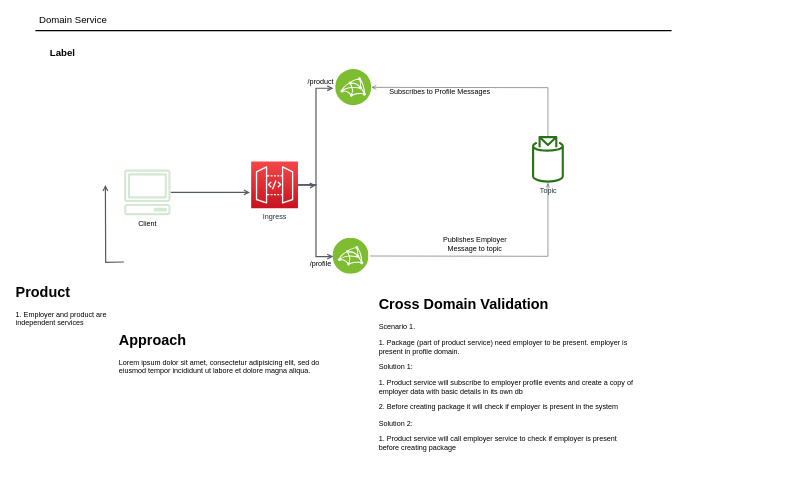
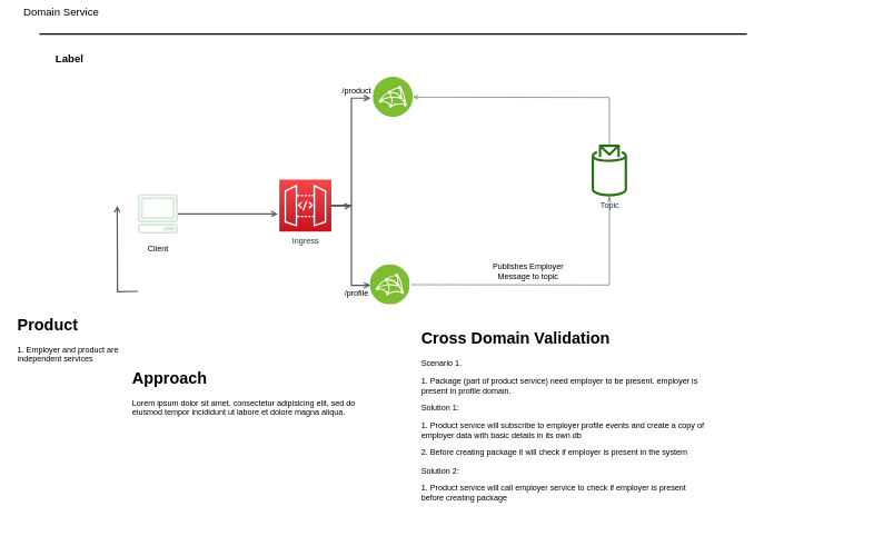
- <mxCell id="3" value="Domain Service" style="text;html=1;resizable=0;points=[];autosize=1;align=left;verticalAlign=top;spacingTop=-4;fontSize=16" parent="1" vertex="1"><mxGeometry x="62.5" y="20.5" width="130" height="20" as="geometry" /></mxCell>
+ <mxCell id="3" value="Domain Service" style="text;html=1;resizable=0;points=[];autosize=1;align=left;verticalAlign=top;spacingTop=-4;fontSize=16" parent="1" vertex="1"><mxGeometry x="32.5" y="5.5" width="130" height="20" as="geometry" /></mxCell>
- <mxCell id="26" value="Subscribes to Profile Messages" style="text;html=1;align=center;verticalAlign=middle;resizable=0;points=[];autosize=1;" vertex="1" parent="1"><mxGeometry x="642" y="142" width="180" height="20" as="geometry" /></mxCell>
- <mxCell id="12" value="Topic" style="outlineConnect=0;fontColor=#232F3E;gradientColor=none;fillColor=#277116;strokeColor=none;dashed=0;verticalLabelPosition=bottom;verticalAlign=top;align=center;html=1;fontSize=12;fontStyle=0;aspect=fixed;pointerEvents=1;shape=mxgraph.aws4.topic_2;" parent="1" vertex="1"><mxGeometry x="886" y="226" width="53" height="78" as="geometry" /></mxCell>
+ <mxCell id="12" value="Topic" style="outlineConnect=0;fontColor=#232F3E;gradientColor=none;fillColor=#277116;strokeColor=none;dashed=0;verticalLabelPosition=bottom;verticalAlign=top;align=center;html=1;fontSize=12;fontStyle=0;aspect=fixed;pointerEvents=1;shape=mxgraph.aws4.topic_2;" parent="1" vertex="1"><mxGeometry x="886" y="216" width="53" height="78" as="geometry" /></mxCell>
- <mxCell id="18" value="Client" style="outlineConnect=0;fillColor=#d5e8d4;strokeColor=#82b366;dashed=0;verticalLabelPosition=bottom;verticalAlign=top;align=center;html=1;fontSize=12;fontStyle=0;aspect=fixed;pointerEvents=1;shape=mxgraph.aws4.client;" vertex="1" parent="1"><mxGeometry x="206" y="282" width="78" height="76" as="geometry" /></mxCell>
+ <mxCell id="18" value="Client" style="outlineConnect=0;fillColor=#d5e8d4;strokeColor=#82b366;dashed=0;verticalLabelPosition=bottom;verticalAlign=top;align=center;html=1;fontSize=12;fontStyle=0;aspect=fixed;pointerEvents=1;shape=mxgraph.aws4.client;" vertex="1" parent="1"><mxGeometry x="206" y="282" width="60" height="76" as="geometry" /></mxCell>
